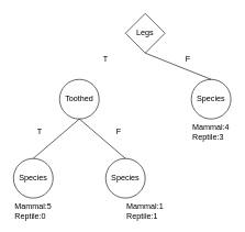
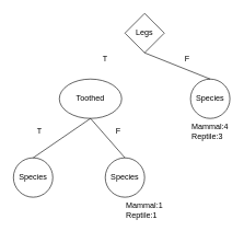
- <mxCell id="3" value="Toothed" style="ellipse;whiteSpace=wrap;html=1;aspect=fixed;" vertex="1" parent="1"><mxGeometry x="90" y="120" width="60" height="60" as="geometry" /></mxCell>
+ <mxCell id="3" value="Toothed" style="ellipse;whiteSpace=wrap;html=1;aspect=fixed;" vertex="1" parent="1"><mxGeometry x="90" y="120" width="95" height="60" as="geometry" /></mxCell>
- <mxCell id="12" value="Mammal:5&lt;br&gt;Reptile:0" style="text;html=1;strokeColor=none;fillColor=none;align=left;verticalAlign=middle;whiteSpace=wrap;rounded=0;" vertex="1" parent="1"><mxGeometry x="20" y="310" width="40" height="20" as="geometry" /></mxCell>
